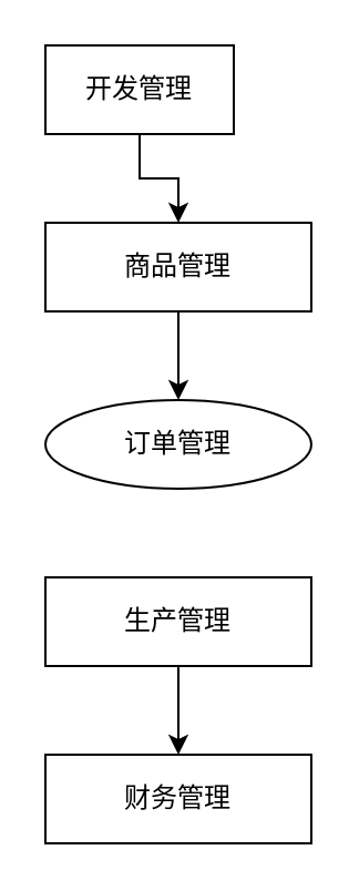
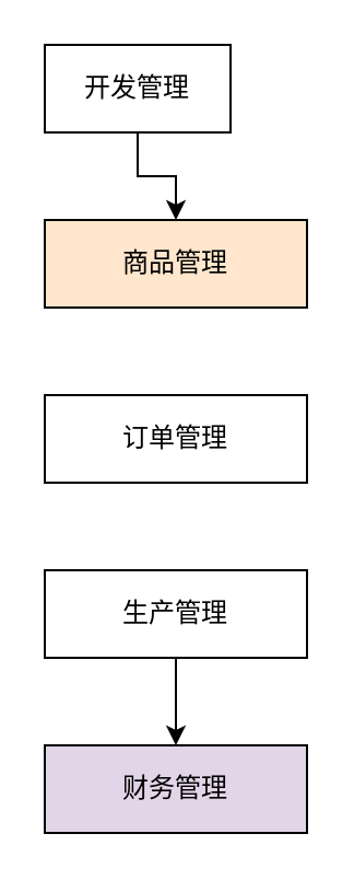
- <mxCell id="5" value="商品管理" style="rounded=0;whiteSpace=wrap;html=1;" vertex="1" parent="1"><mxGeometry x="20" y="100" width="120" height="40" as="geometry" /></mxCell>
+ <mxCell id="5" value="商品管理" style="rounded=0;whiteSpace=wrap;html=1;fillColor=#ffe6cc;" vertex="1" parent="1"><mxGeometry x="20" y="100" width="120" height="40" as="geometry" /></mxCell>
- <mxCell id="4" style="edgeStyle=orthogonalEdgeStyle;rounded=0;orthogonalLoop=1;jettySize=auto;html=1;exitX=0.5;exitY=1;exitDx=0;exitDy=0;entryX=0.5;entryY=0;entryDx=0;entryDy=0;" edge="1" parent="1" source="5" target="6"><mxGeometry relative="1" as="geometry" /></mxCell>
- <mxCell id="6" value="订单管理" style="ellipse;whiteSpace=wrap;html=1;" vertex="1" parent="1"><mxGeometry x="20" y="180" width="120" height="40" as="geometry" /></mxCell>
+ <mxCell id="6" value="订单管理" style="rounded=0;whiteSpace=wrap;html=1;" vertex="1" parent="1"><mxGeometry x="20" y="180" width="120" height="40" as="geometry" /></mxCell>
- <mxCell id="9" value="财务管理" style="rounded=0;whiteSpace=wrap;html=1;" vertex="1" parent="1"><mxGeometry x="20" y="340" width="120" height="40" as="geometry" /></mxCell>
+ <mxCell id="9" value="财务管理" style="rounded=0;whiteSpace=wrap;html=1;fillColor=#e1d5e7;" vertex="1" parent="1"><mxGeometry x="20" y="340" width="120" height="40" as="geometry" /></mxCell>
